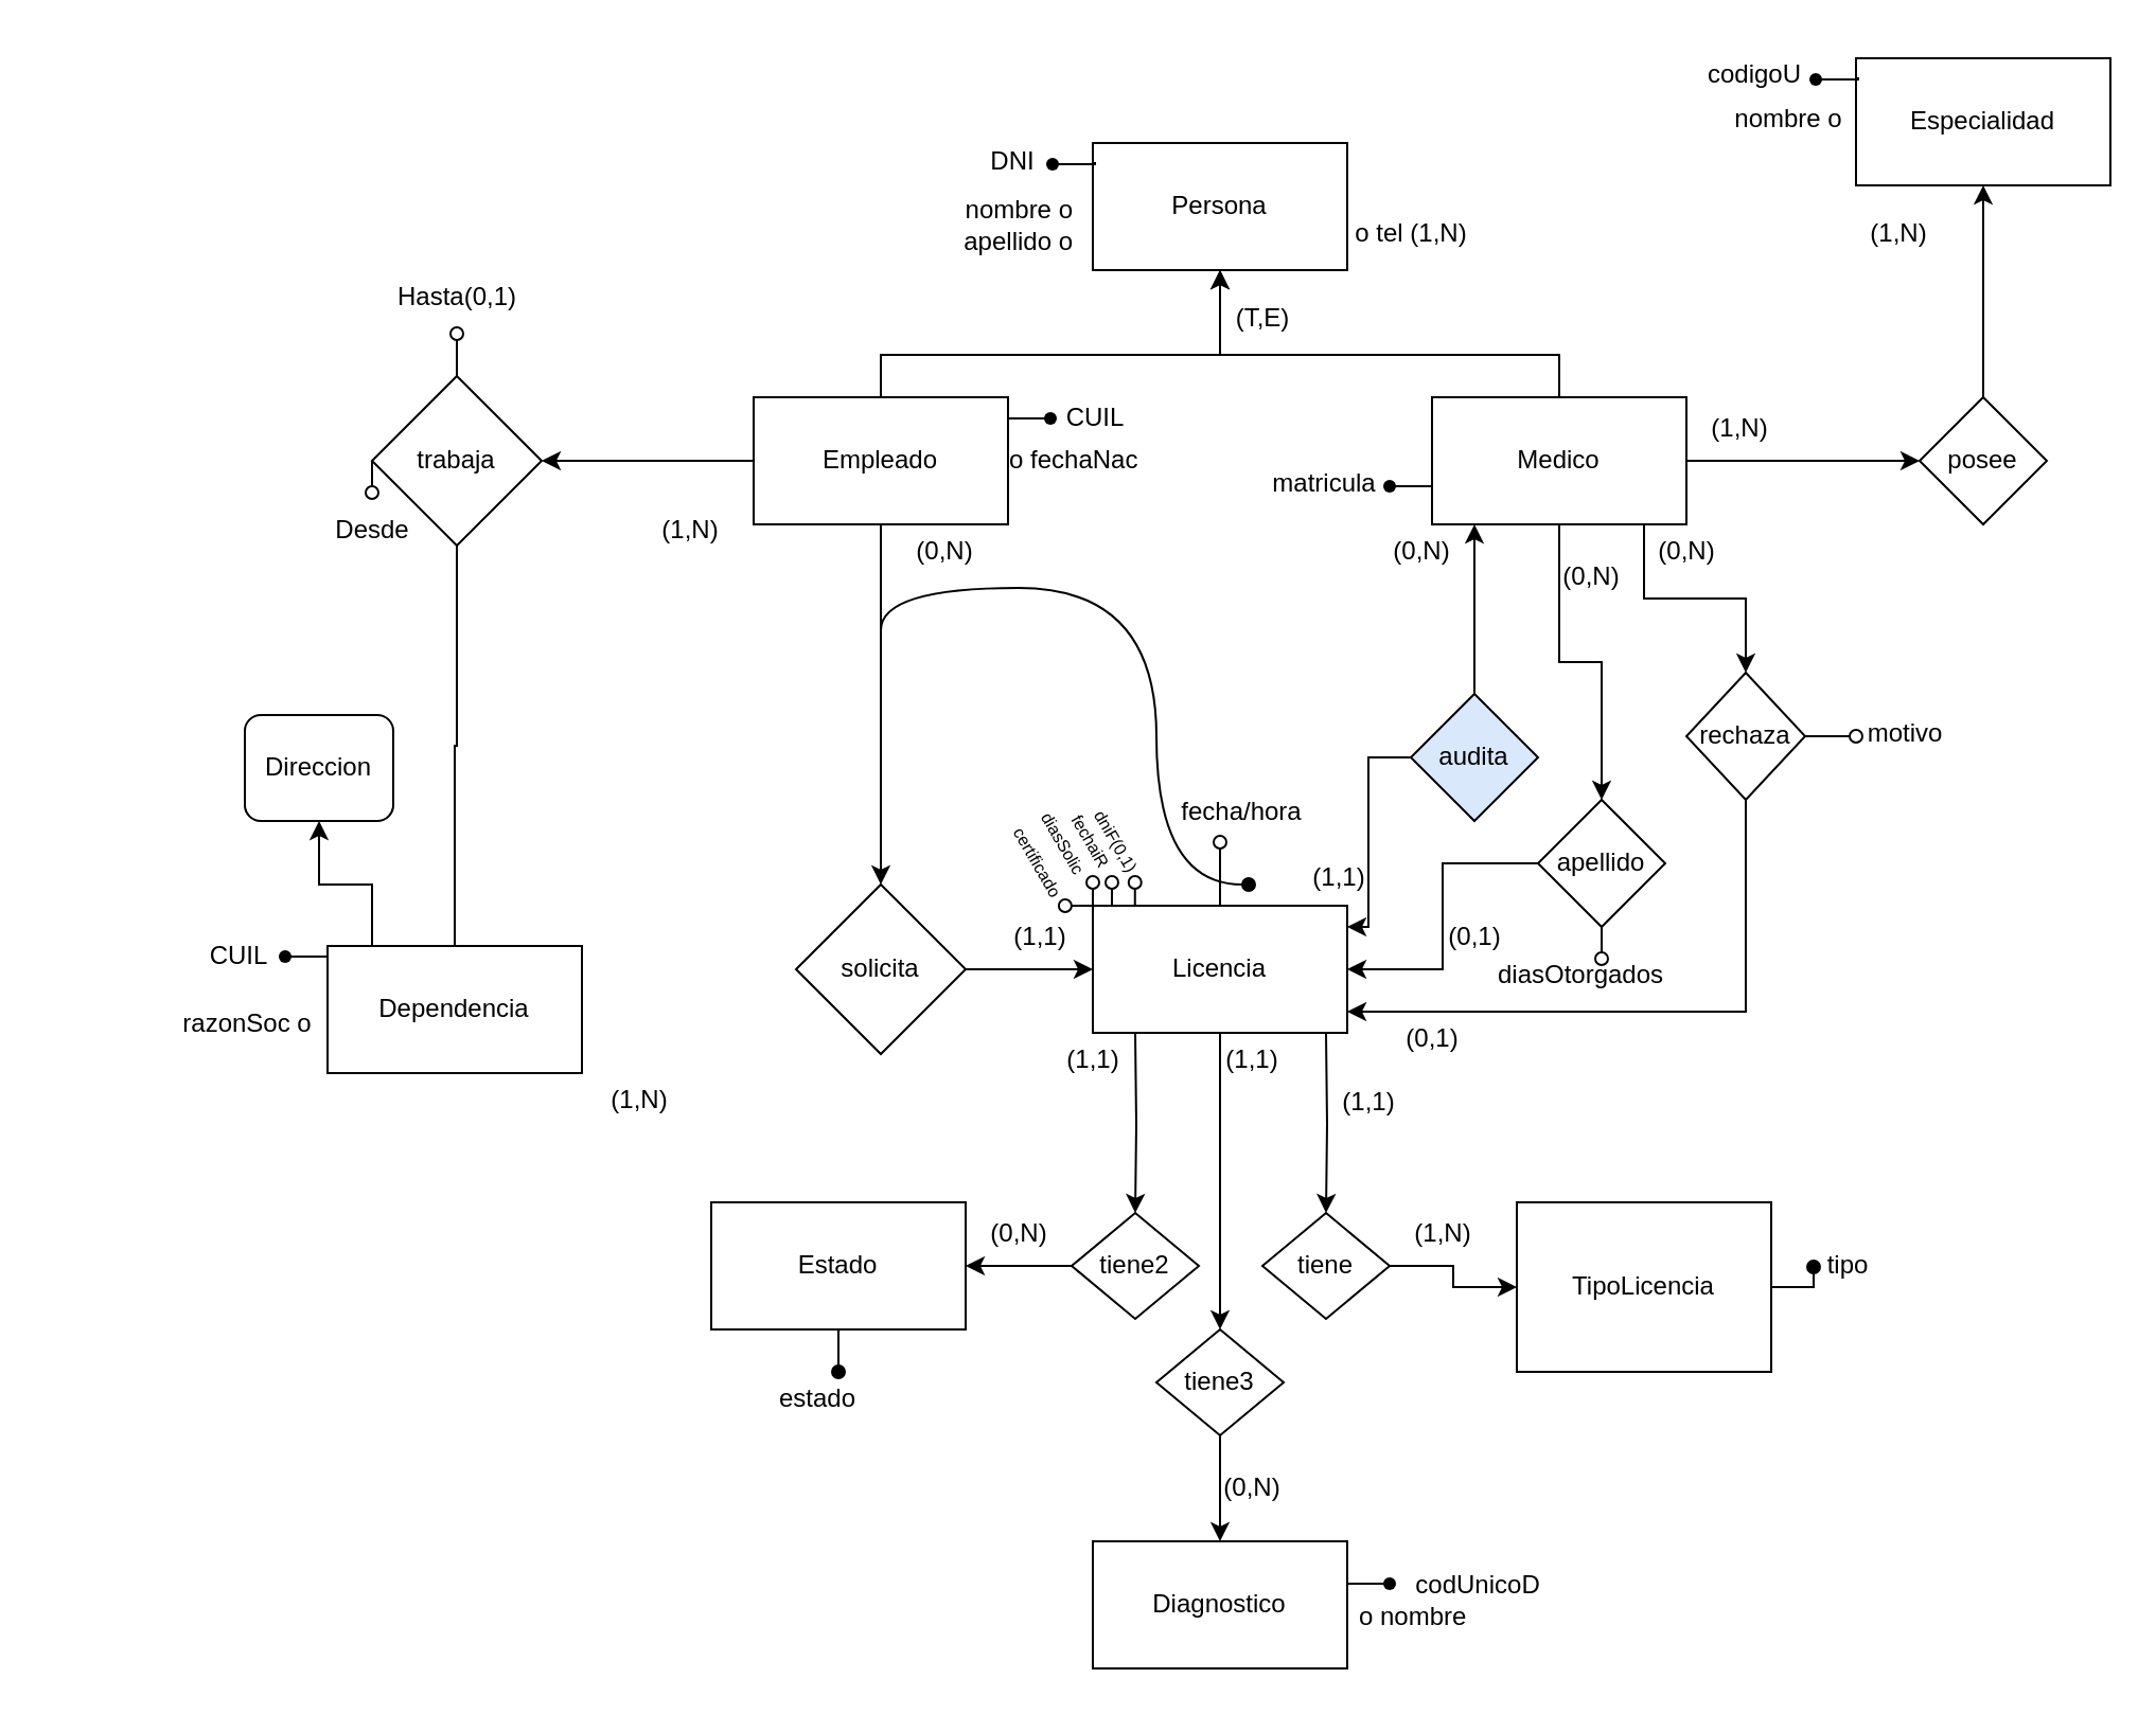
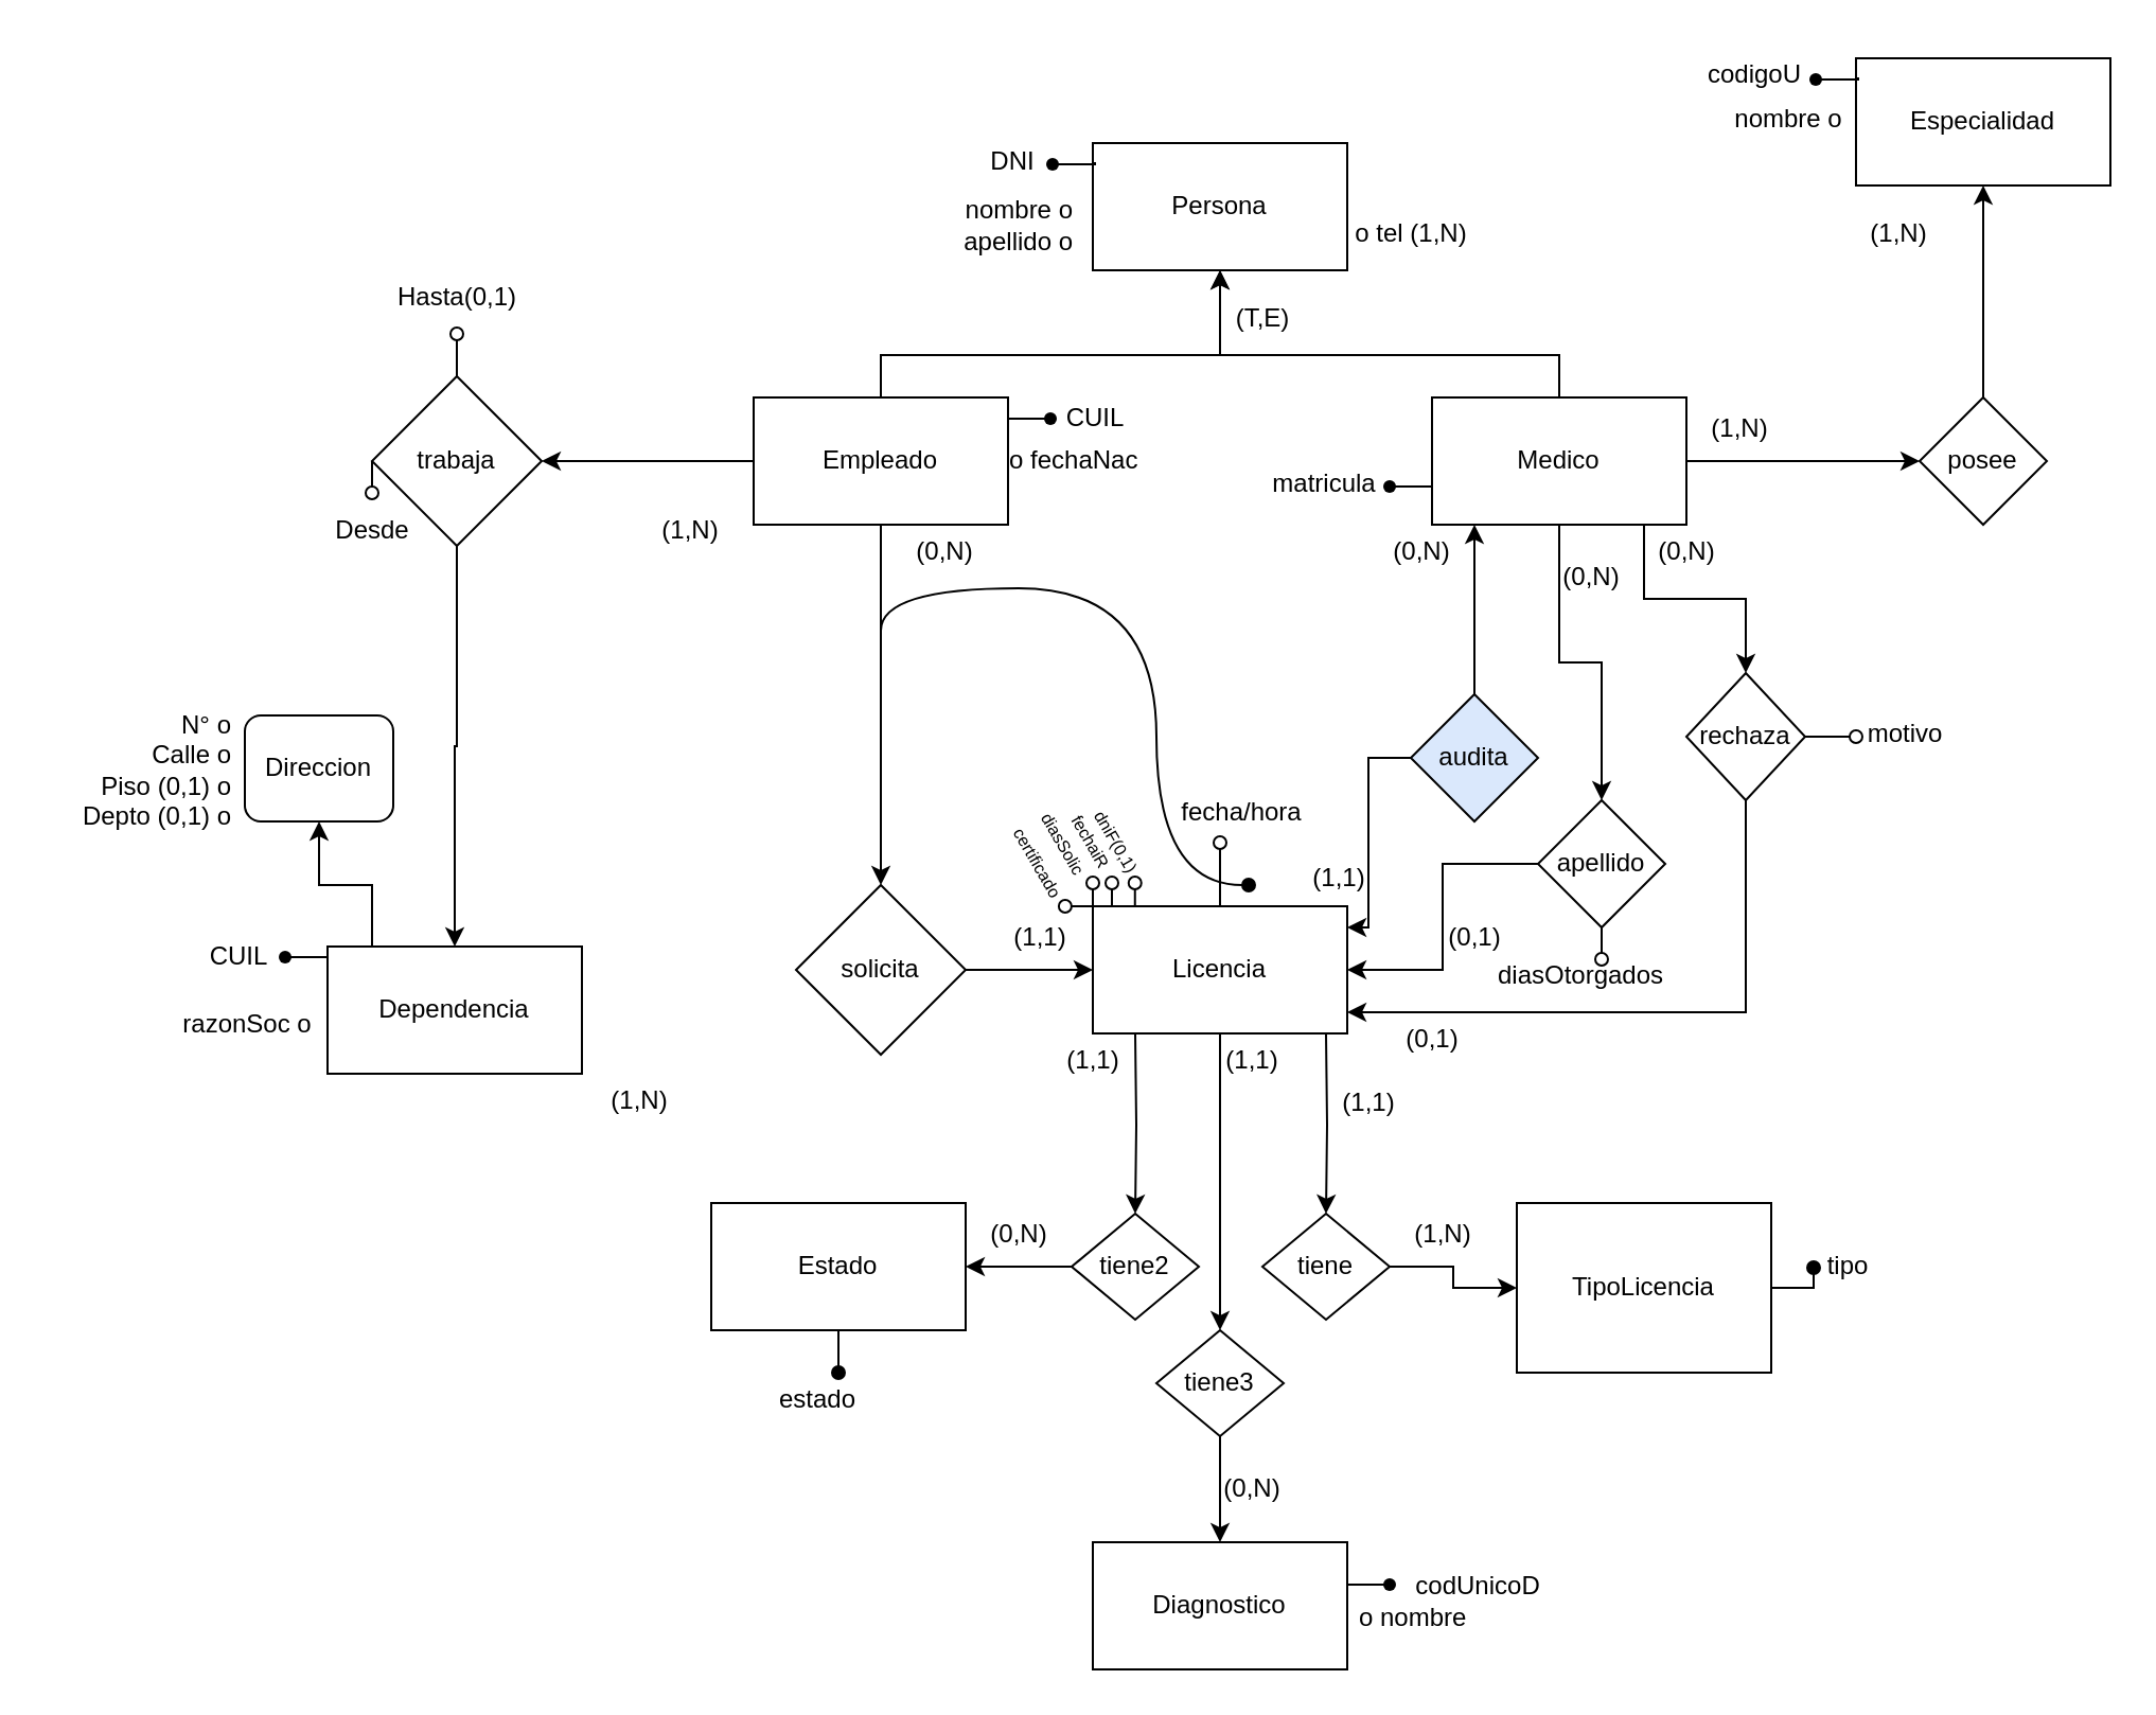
+ <mxCell id="87" value="N° o&lt;div&gt;Calle o&lt;/div&gt;&lt;div&gt;Piso (0,1) o&lt;/div&gt;&lt;div&gt;Depto (0,1) o&lt;/div&gt;" style="text;html=1;align=right;verticalAlign=middle;resizable=0;points=[];autosize=1;strokeColor=none;fillColor=none;" vertex="1" parent="1"><mxGeometry x="20" y="328" width="90" height="70" as="geometry" /></mxCell>
- <mxCell id="12" value="" style="edgeStyle=orthogonalEdgeStyle;rounded=0;orthogonalLoop=1;jettySize=auto;html=1;endArrow=none;" edge="1" parent="1" source="14" target="16"><mxGeometry relative="1" as="geometry" /></mxCell>
+ <mxCell id="12" value="" style="edgeStyle=orthogonalEdgeStyle;rounded=0;orthogonalLoop=1;jettySize=auto;html=1;" edge="1" parent="1" source="14" target="16"><mxGeometry relative="1" as="geometry" /></mxCell>
